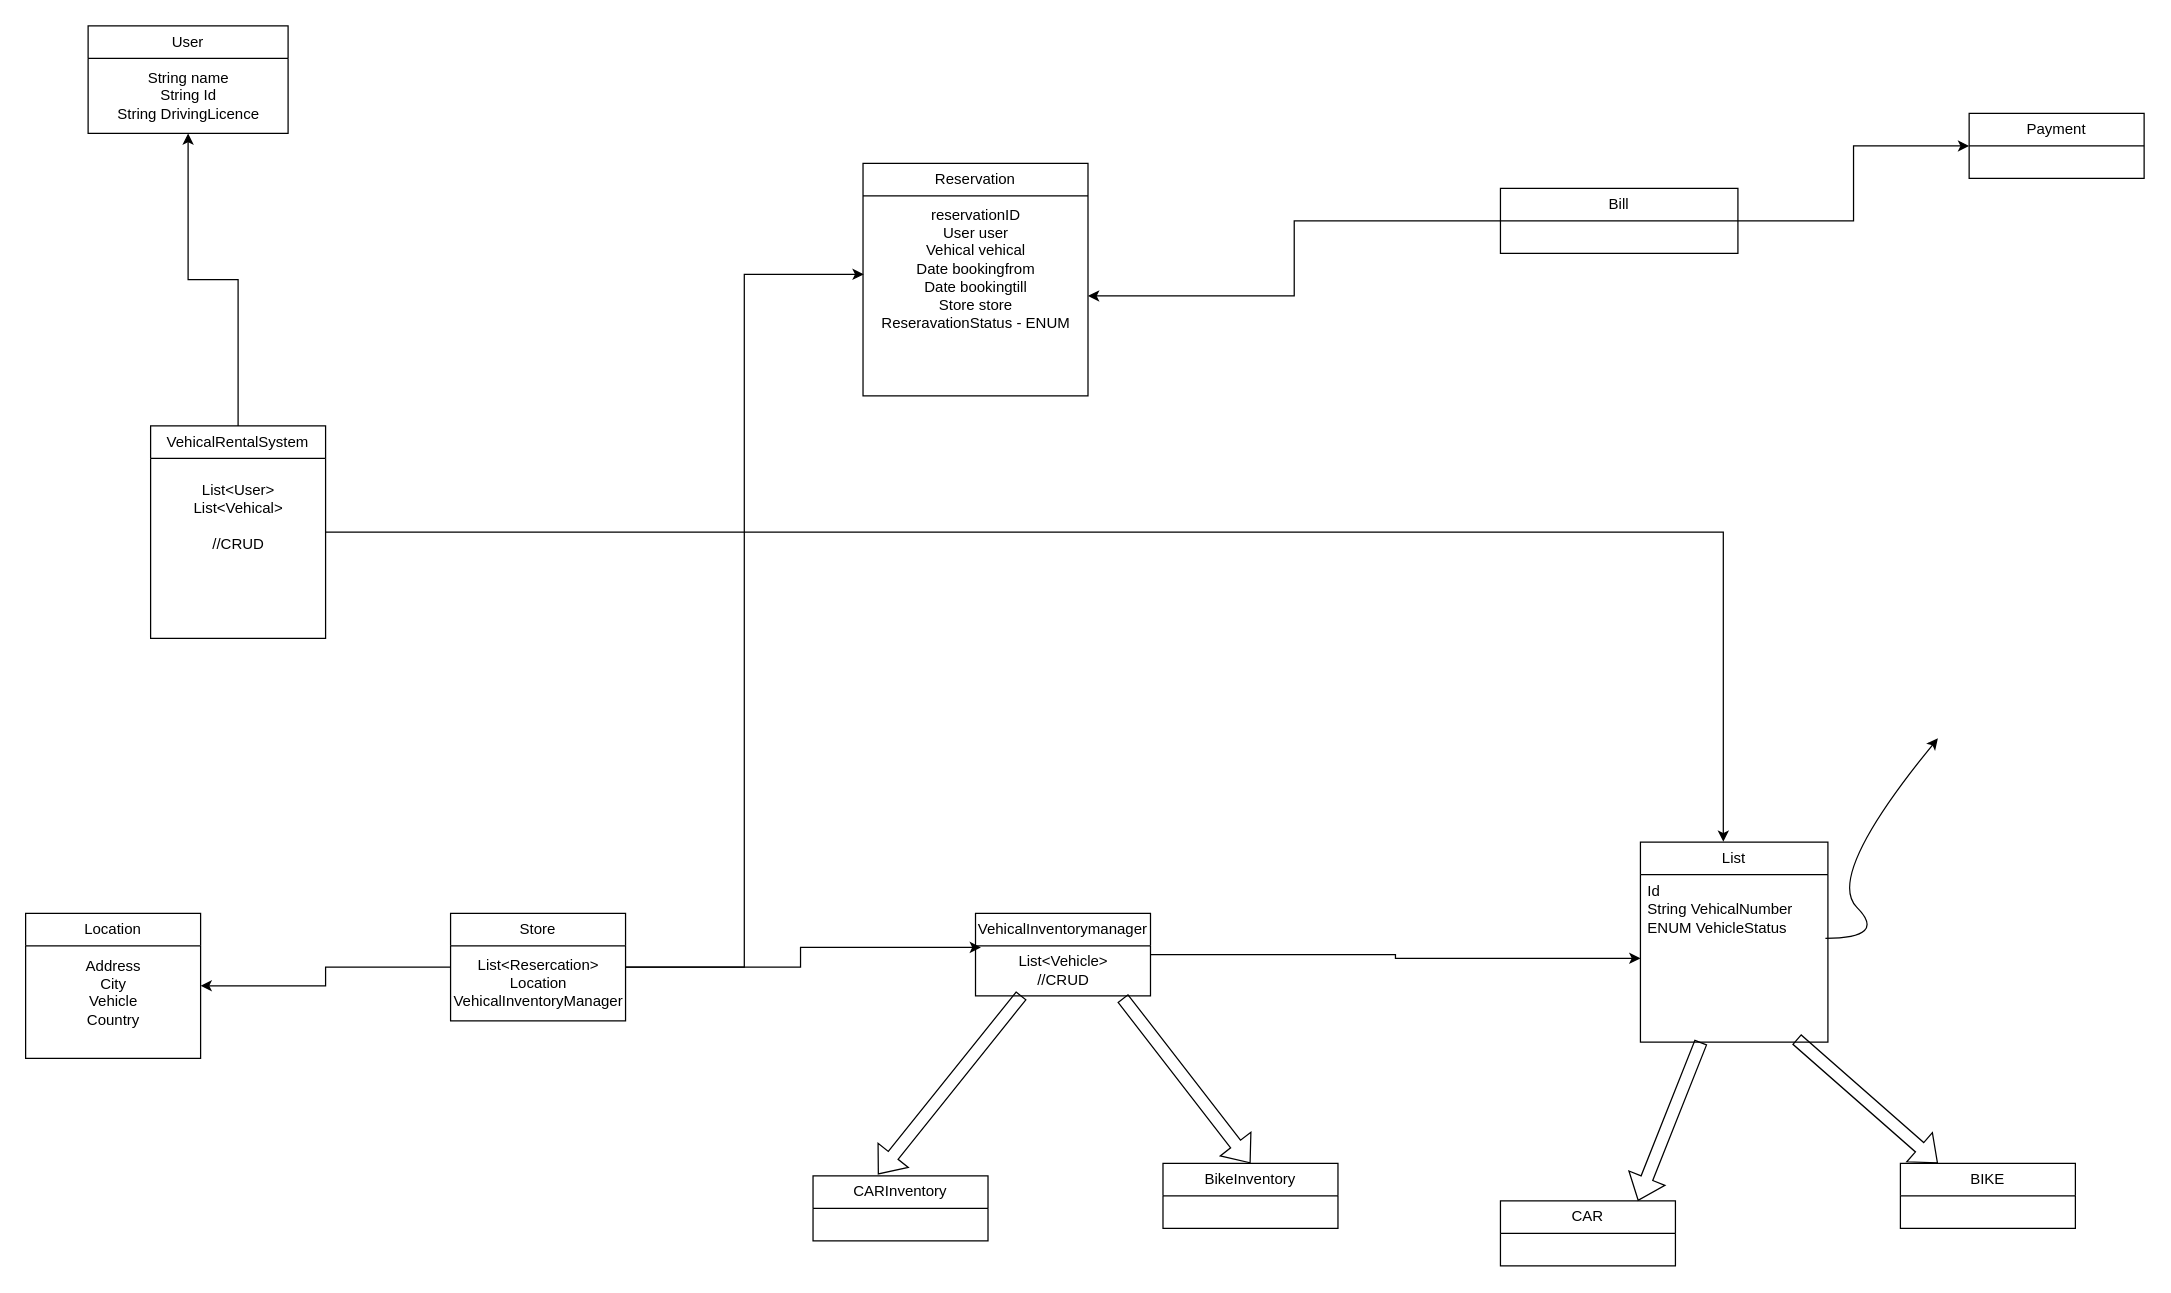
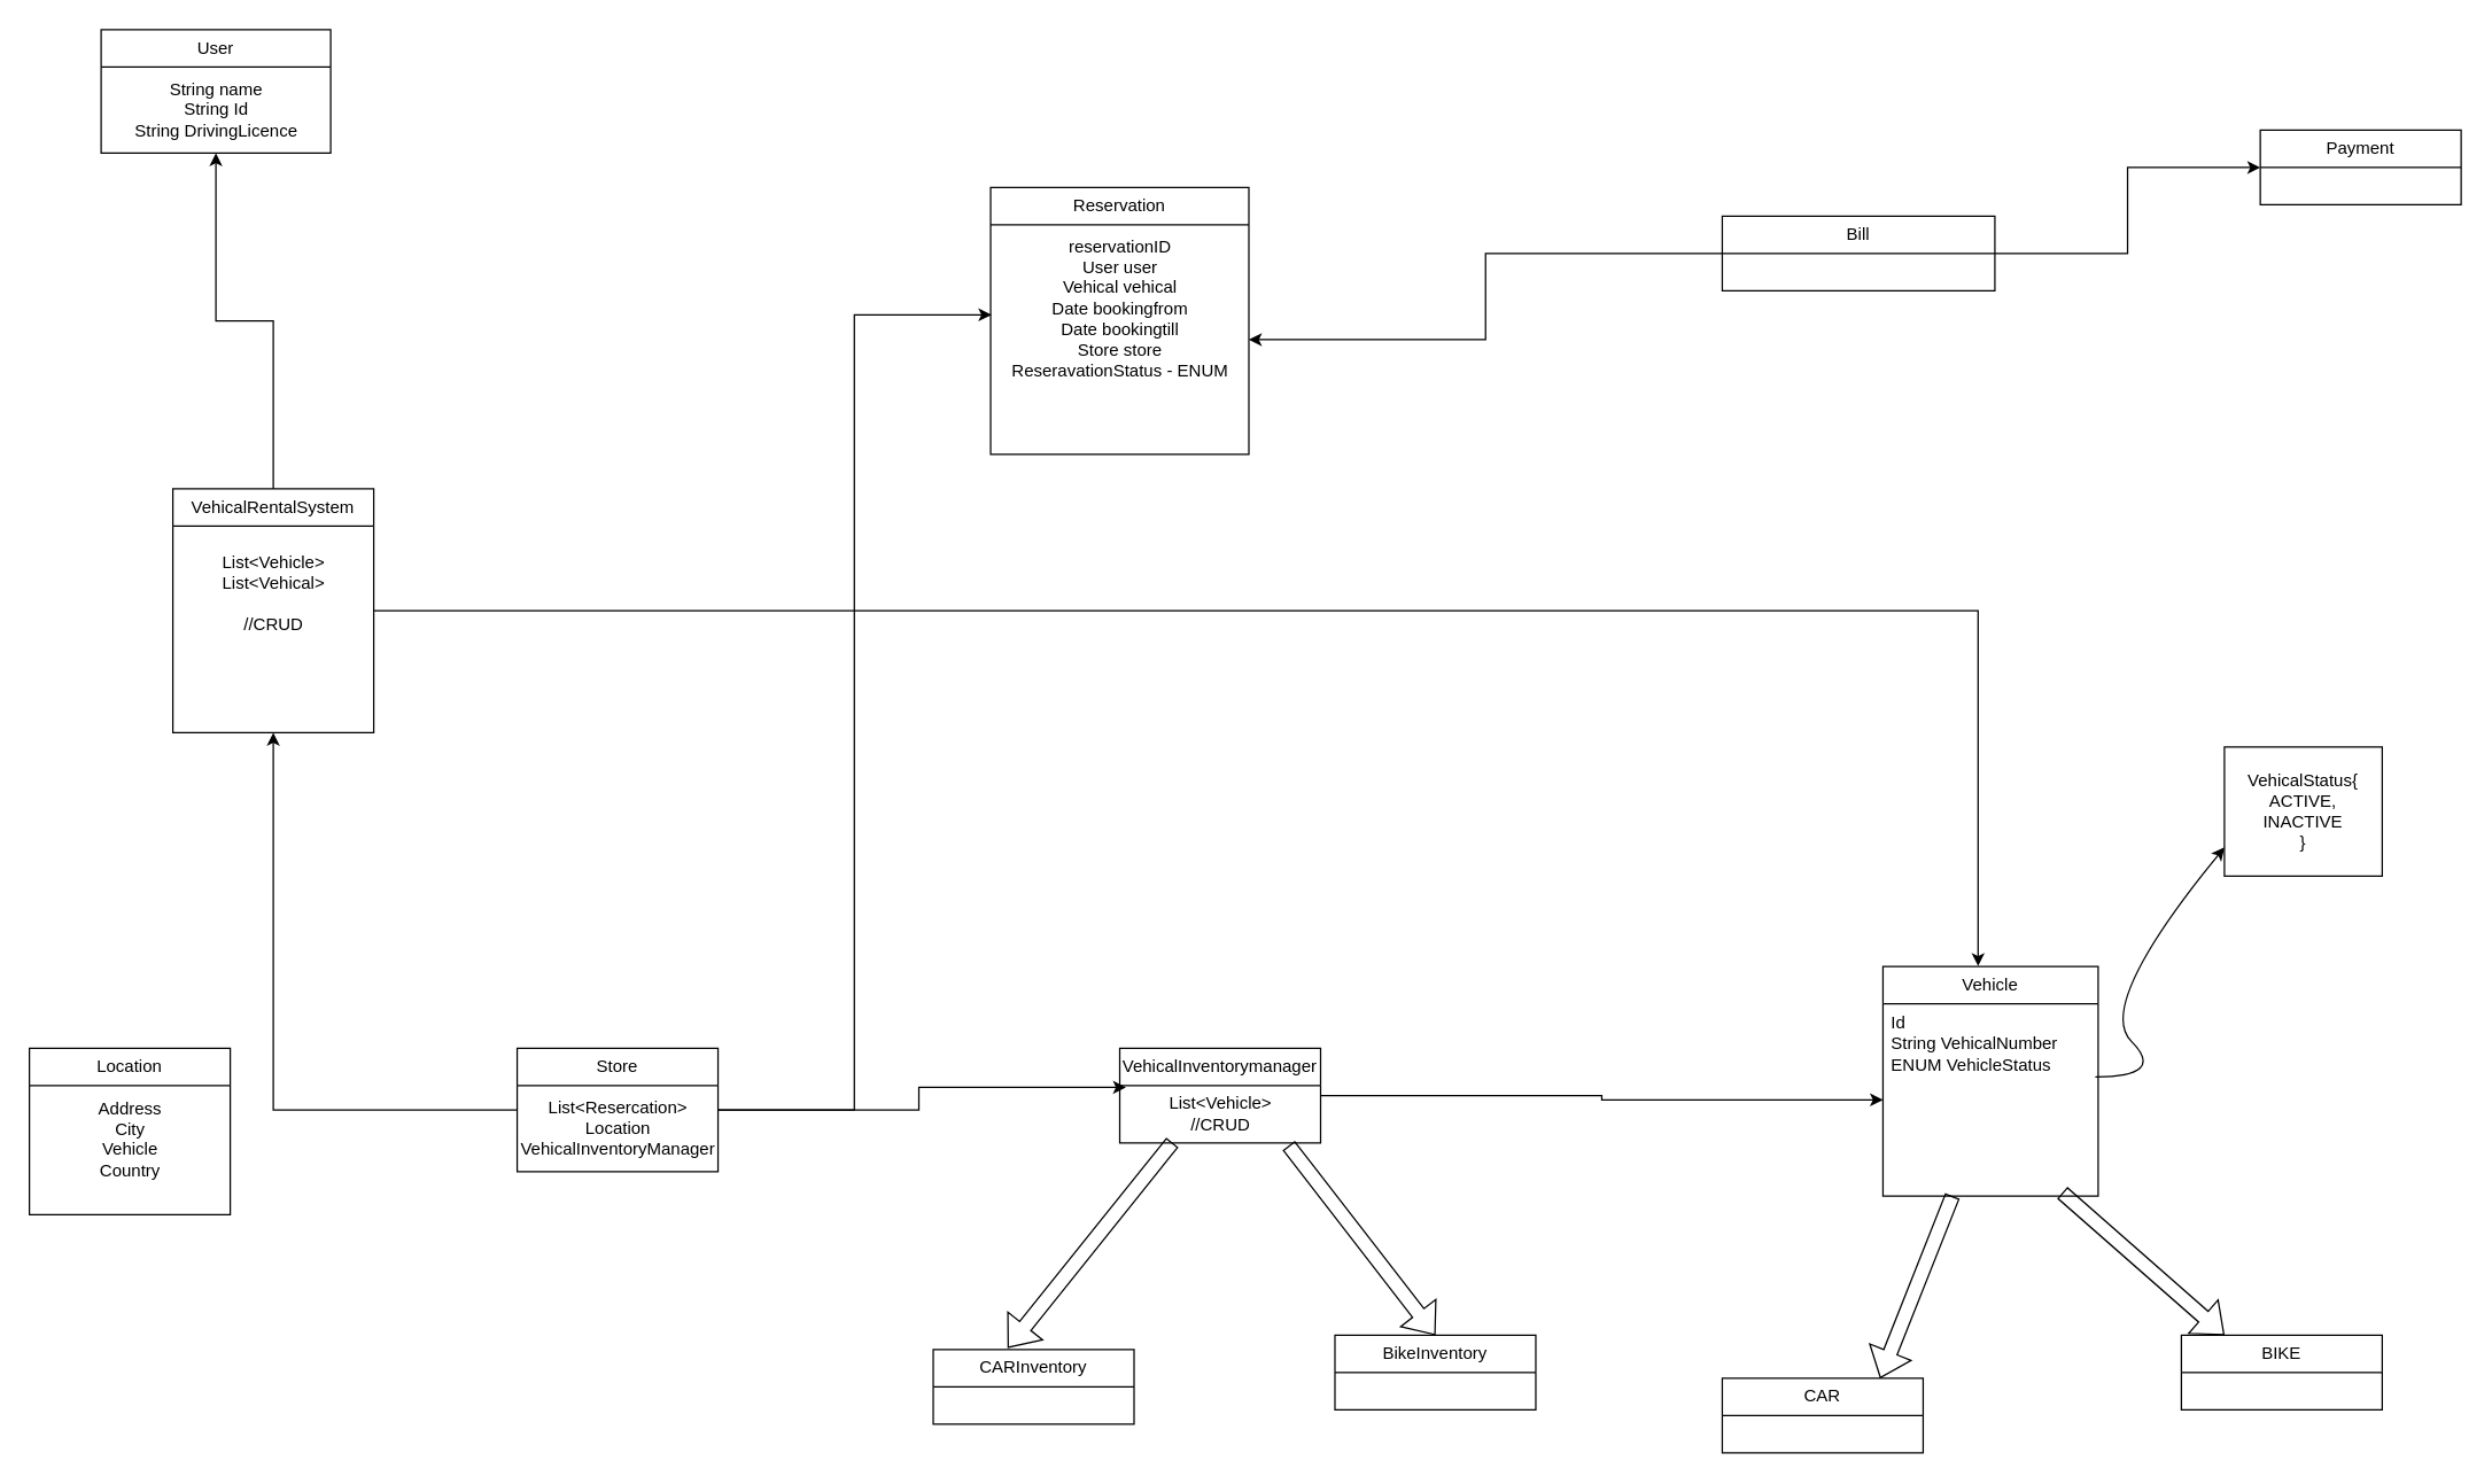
- <mxCell id="34" value="List&amp;lt;User&amp;gt;&lt;br&gt;List&amp;lt;Vehical&amp;gt;&lt;br&gt;&lt;br&gt;//CRUD" style="text;html=1;align=center;verticalAlign=middle;resizable=0;points=[];autosize=1;strokeColor=none;fillColor=none;" vertex="1" parent="1"><mxGeometry x="145" y="378" width="90" height="70" as="geometry" /></mxCell>
+ <mxCell id="34" value="List&amp;lt;Vehicle&amp;gt;&lt;br&gt;List&amp;lt;Vehical&amp;gt;&lt;br&gt;&lt;br&gt;//CRUD" style="text;html=1;align=center;verticalAlign=middle;resizable=0;points=[];autosize=1;strokeColor=none;fillColor=none;" vertex="1" parent="1"><mxGeometry x="145" y="378" width="90" height="70" as="geometry" /></mxCell>
+ <mxCell id="5" value="VehicalStatus{&lt;br&gt;ACTIVE,&lt;br&gt;INACTIVE&lt;br&gt;}" style="html=1;whiteSpace=wrap;" vertex="1" parent="1"><mxGeometry x="1550" y="520" width="110" height="90" as="geometry" /></mxCell>
- <mxCell id="2" value="List" style="swimlane;fontStyle=0;childLayout=stackLayout;horizontal=1;startSize=26;fillColor=none;horizontalStack=0;resizeParent=1;resizeParentMax=0;resizeLast=0;collapsible=1;marginBottom=0;whiteSpace=wrap;html=1;" vertex="1" parent="1"><mxGeometry x="1312" y="673" width="150" height="160" as="geometry" /></mxCell>
+ <mxCell id="2" value="Vehicle" style="swimlane;fontStyle=0;childLayout=stackLayout;horizontal=1;startSize=26;fillColor=none;horizontalStack=0;resizeParent=1;resizeParentMax=0;resizeLast=0;collapsible=1;marginBottom=0;whiteSpace=wrap;html=1;" vertex="1" parent="1"><mxGeometry x="1312" y="673" width="150" height="160" as="geometry" /></mxCell>
- <mxCell id="10" style="edgeStyle=orthogonalEdgeStyle;rounded=0;orthogonalLoop=1;jettySize=auto;html=1;entryX=1;entryY=0.5;entryDx=0;entryDy=0;" edge="1" parent="1" source="11" target="13"><mxGeometry relative="1" as="geometry" /></mxCell>
+ <mxCell id="10" style="edgeStyle=orthogonalEdgeStyle;rounded=0;orthogonalLoop=1;jettySize=auto;html=1;" edge="1" parent="1" source="11" target="25"><mxGeometry relative="1" as="geometry" /></mxCell>
